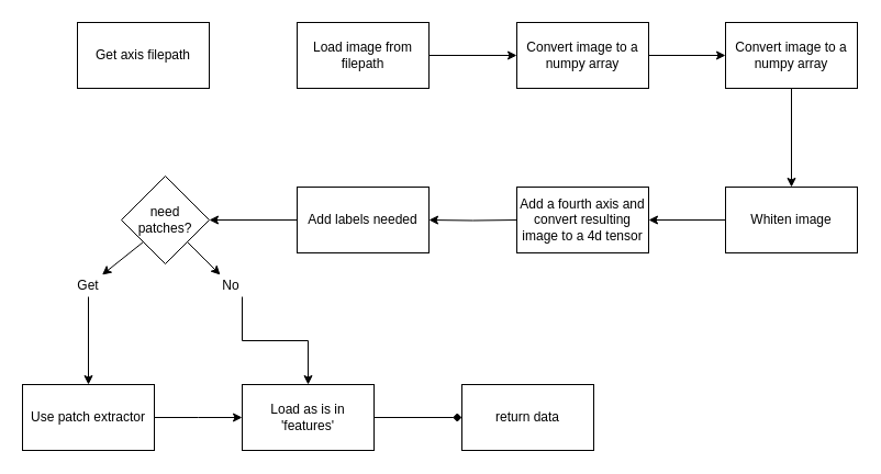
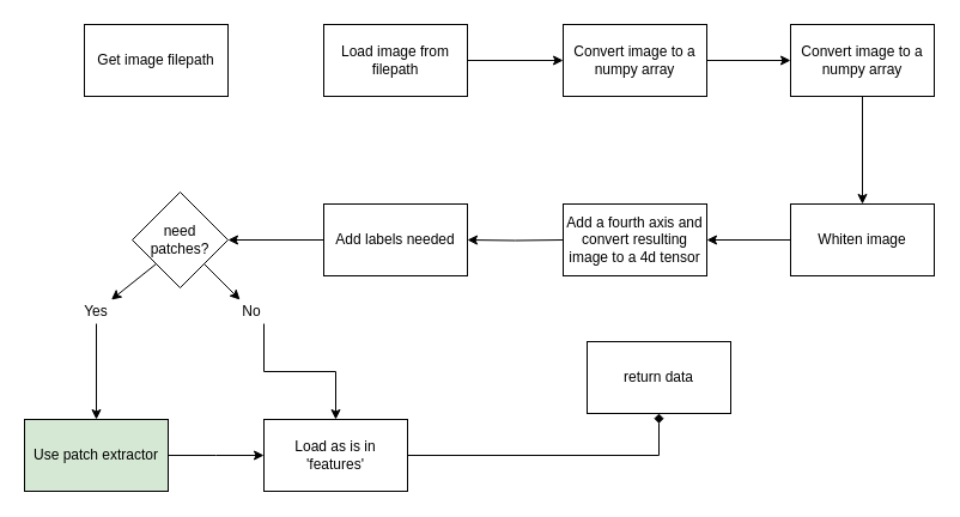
- <mxCell id="2" value="Get axis filepath" style="rounded=0;whiteSpace=wrap;html=1;" vertex="1" parent="1"><mxGeometry x="70" y="20" width="120" height="60" as="geometry" /></mxCell>
+ <mxCell id="2" value="Get image filepath" style="rounded=0;whiteSpace=wrap;html=1;" vertex="1" parent="1"><mxGeometry x="70" y="20" width="120" height="60" as="geometry" /></mxCell>
- <mxCell id="17" value="Get" style="text;html=1;strokeColor=none;fillColor=none;align=center;verticalAlign=middle;whiteSpace=wrap;rounded=0;" vertex="1" parent="1"><mxGeometry x="60" y="250" width="40" height="20" as="geometry" /></mxCell>
+ <mxCell id="17" value="Yes" style="text;html=1;strokeColor=none;fillColor=none;align=center;verticalAlign=middle;whiteSpace=wrap;rounded=0;" vertex="1" parent="1"><mxGeometry x="60" y="250" width="40" height="20" as="geometry" /></mxCell>
- <mxCell id="26" value="Use patch extractor" style="rounded=0;whiteSpace=wrap;html=1;" vertex="1" parent="1"><mxGeometry x="20" y="350" width="120" height="60" as="geometry" /></mxCell>
+ <mxCell id="26" value="Use patch extractor" style="rounded=0;whiteSpace=wrap;html=1;fillColor=#d5e8d4;" vertex="1" parent="1"><mxGeometry x="20" y="350" width="120" height="60" as="geometry" /></mxCell>
- <mxCell id="23" value="return data" style="rounded=0;whiteSpace=wrap;html=1;" vertex="1" parent="1"><mxGeometry x="420" y="350" width="120" height="60" as="geometry" /></mxCell>
+ <mxCell id="23" value="return data" style="rounded=0;whiteSpace=wrap;html=1;" vertex="1" parent="1"><mxGeometry x="490" y="285" width="120" height="60" as="geometry" /></mxCell>
